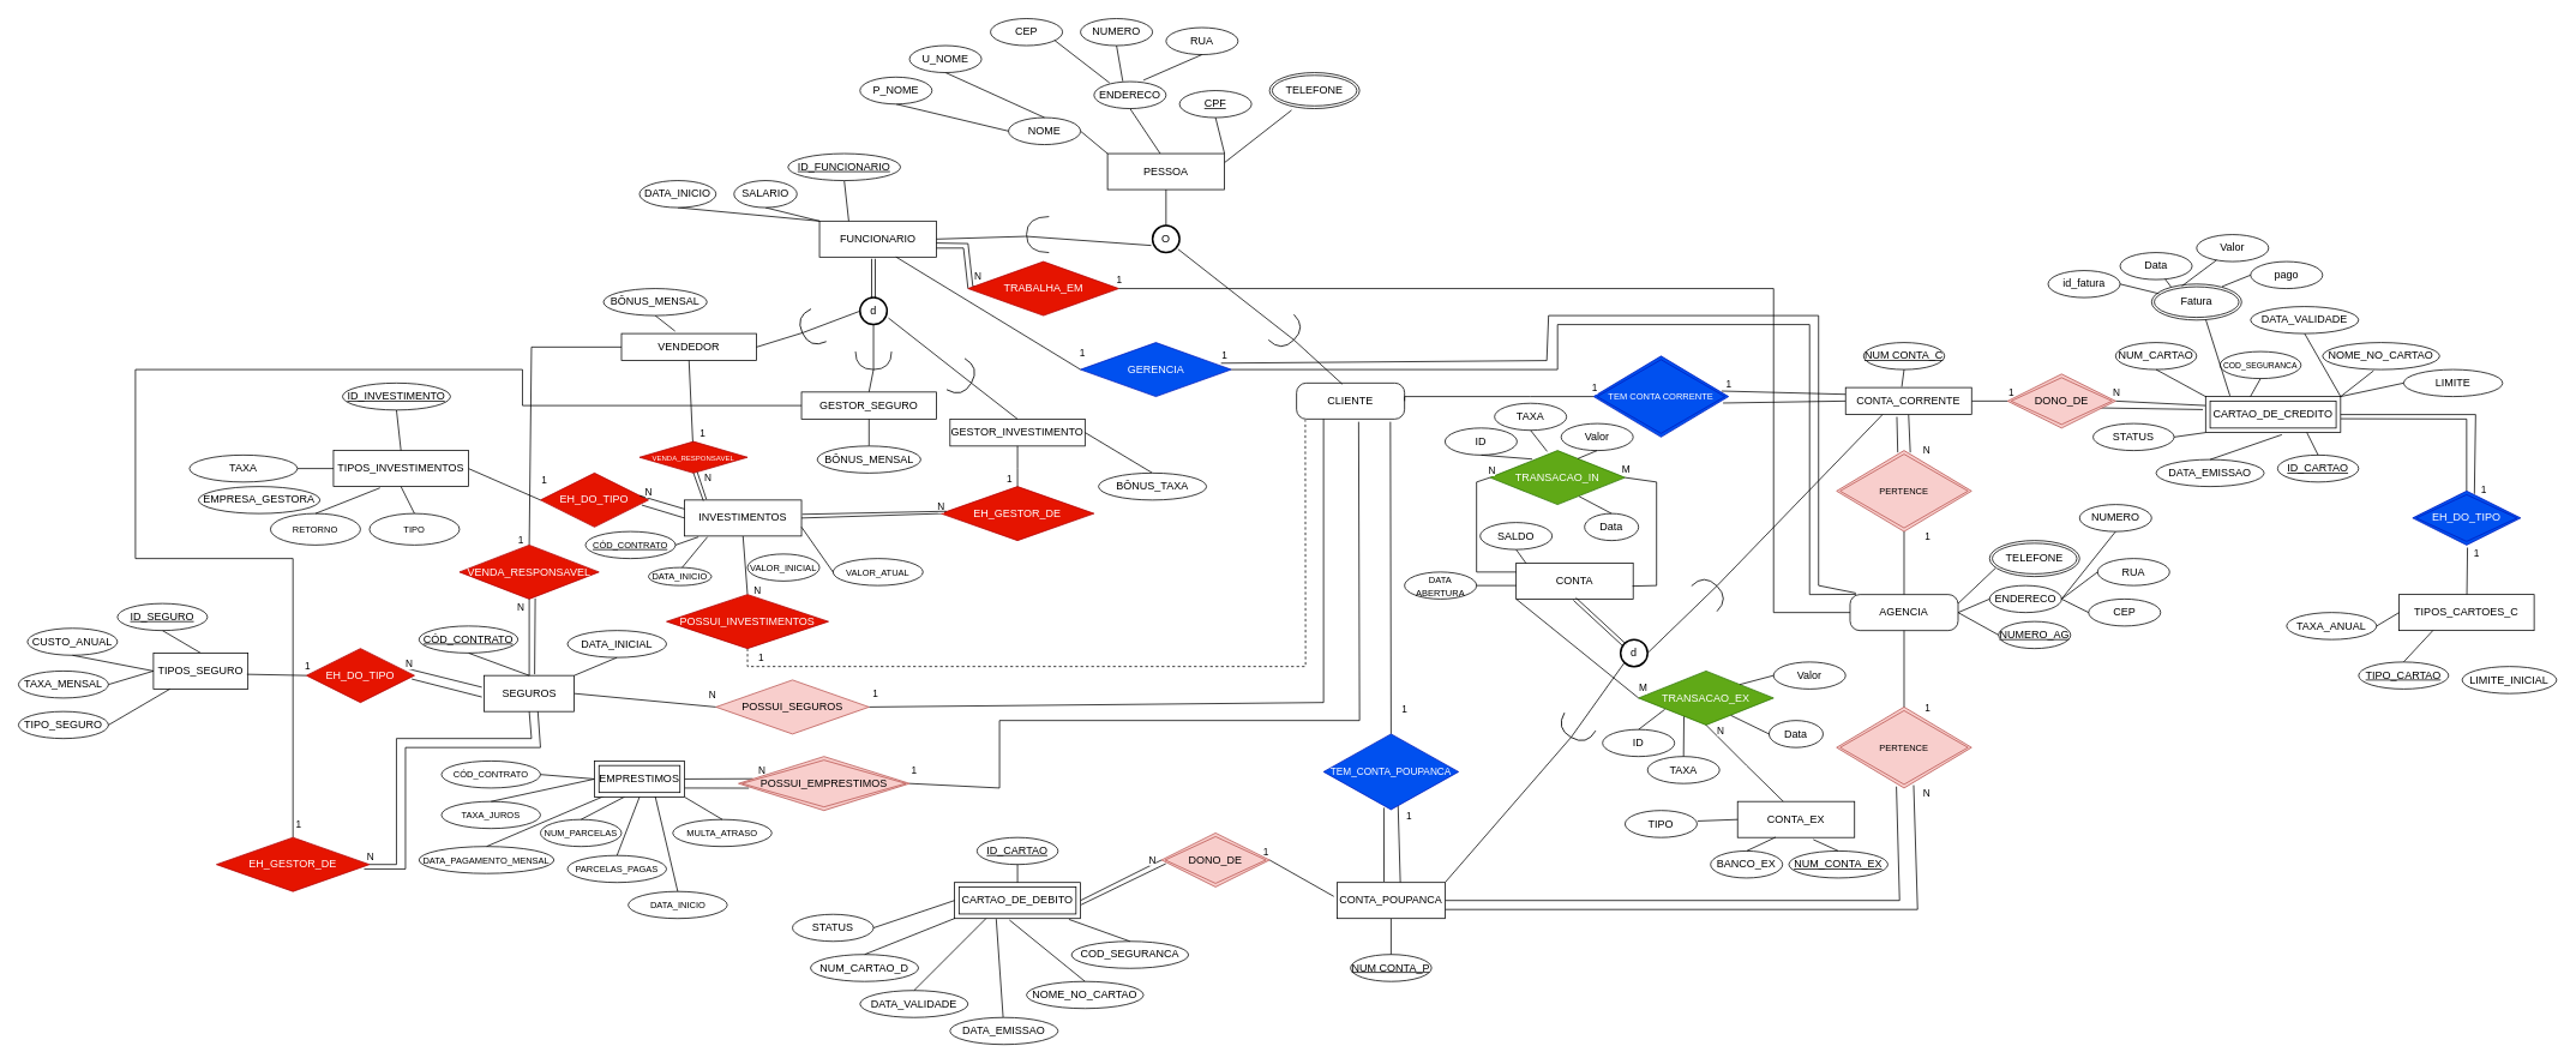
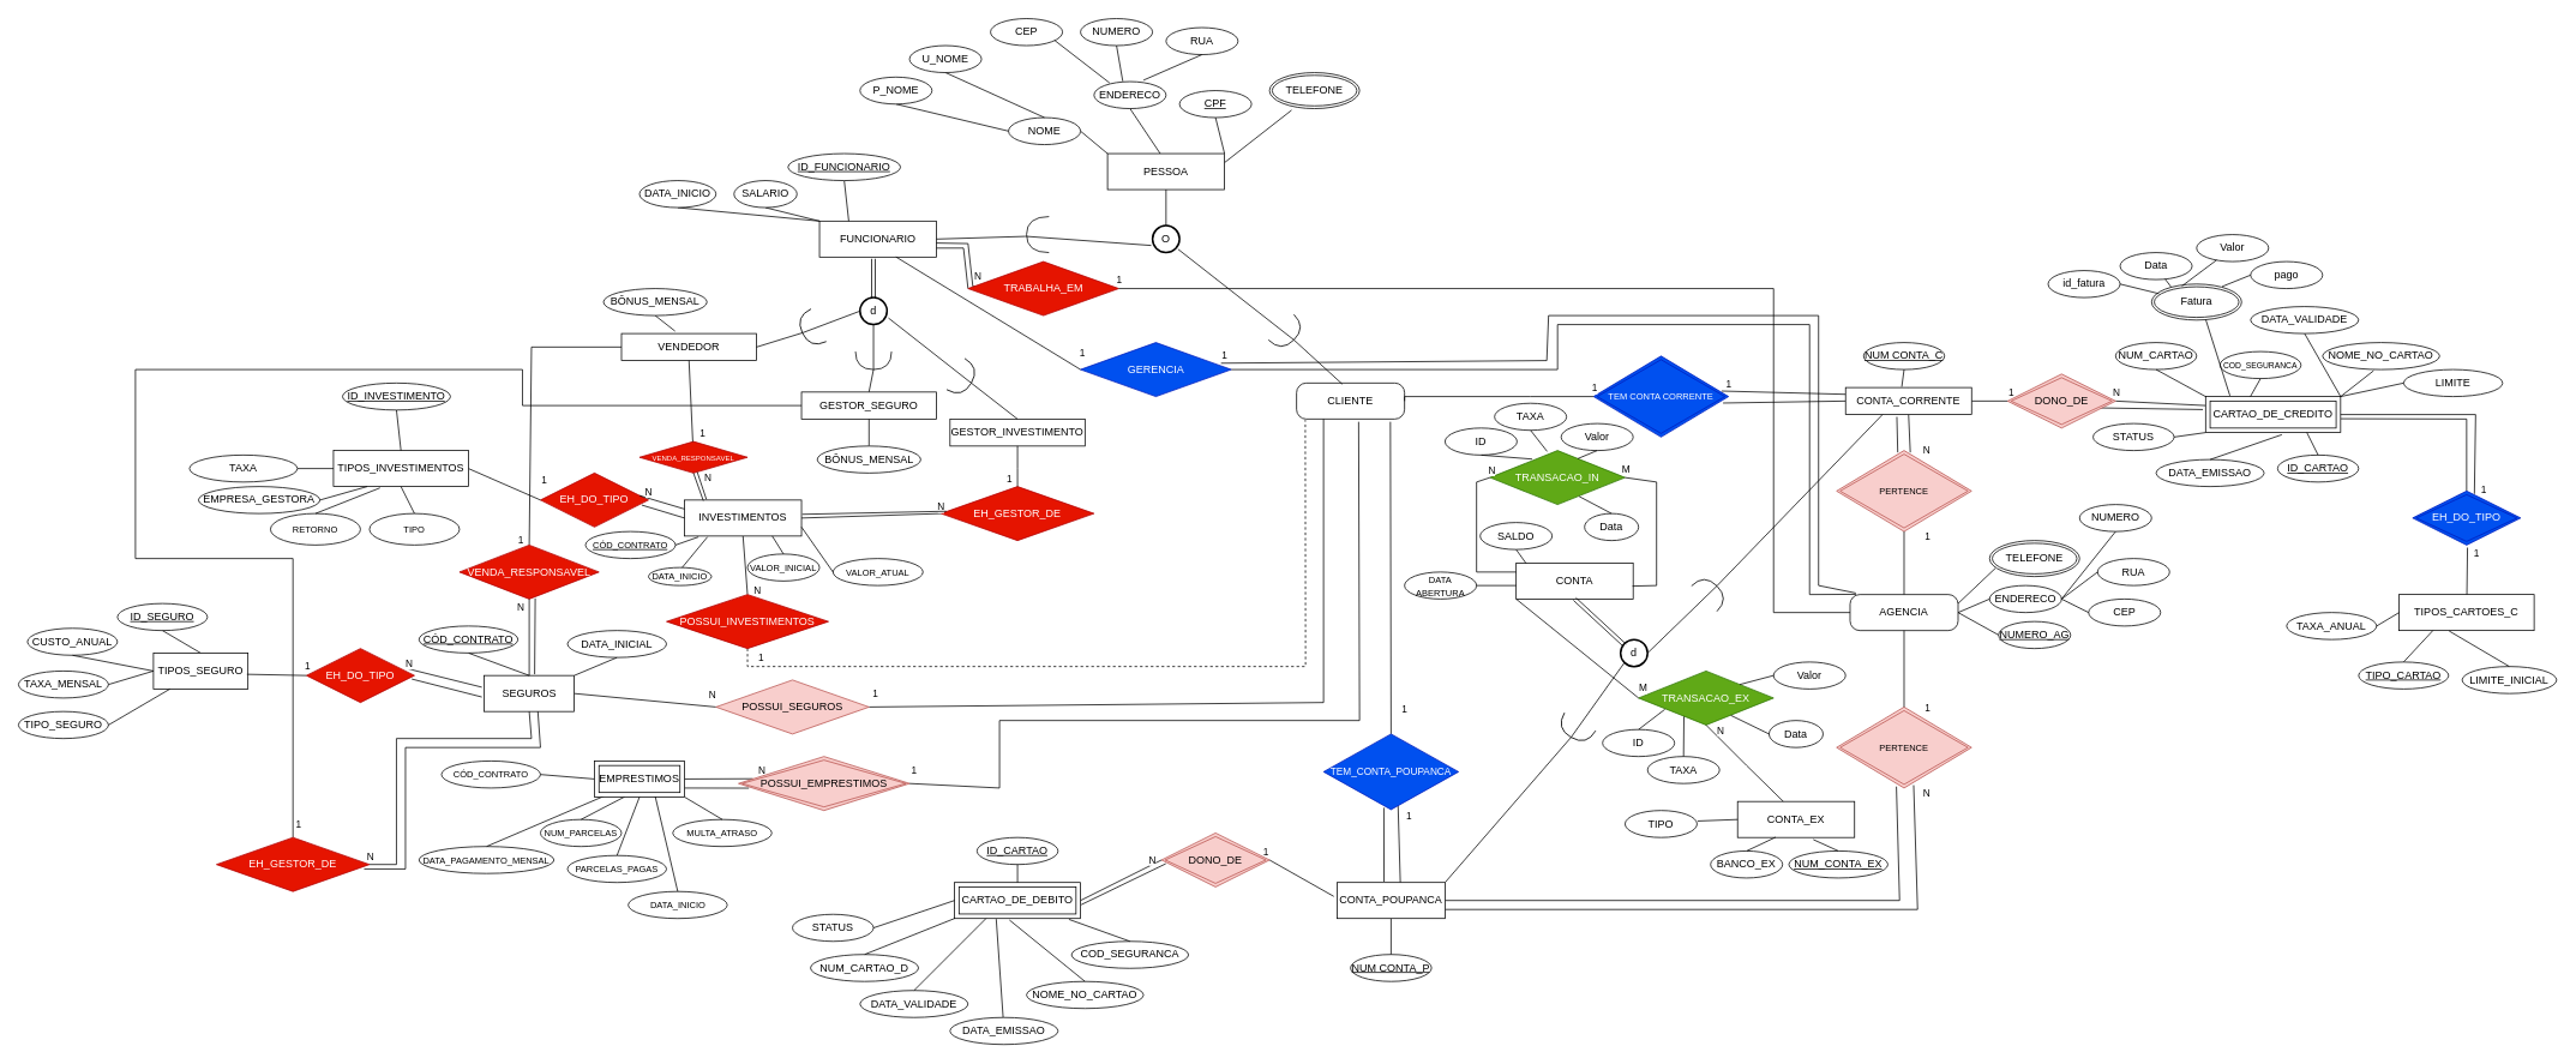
- <mxCell id="222" value="" style="endArrow=none;html=1;rounded=0;entryX=1;entryY=0.5;entryDx=0;entryDy=0;exitX=0.5;exitY=0;exitDx=0;exitDy=0;" parent="1" source="223" target="192" edge="1"><mxGeometry width="50" height="50" relative="1" as="geometry"><mxPoint x="1070" y="500" as="sourcePoint" /><mxPoint x="1060" y="505" as="targetPoint" /></mxGeometry></mxCell>
- <mxCell id="223" value="BÔNUS_TAXA" style="ellipse;whiteSpace=wrap;html=1;" parent="1" vertex="1"><mxGeometry x="1220" y="525" width="120" height="30" as="geometry" /></mxCell>
+ <mxCell id="140" value="" style="endArrow=none;html=1;rounded=0;entryX=0.25;entryY=1;entryDx=0;entryDy=0;exitX=1;exitY=0.5;exitDx=0;exitDy=0;" parent="1" source="141" target="135" edge="1"><mxGeometry width="50" height="50" relative="1" as="geometry"><mxPoint x="405" y="565" as="sourcePoint" /><mxPoint x="560" y="570" as="targetPoint" /></mxGeometry></mxCell>
+ <mxCell id="189" value="" style="endArrow=none;html=1;rounded=0;fontFamily=Helvetica;fontSize=12;fontColor=default;entryX=0.5;entryY=0;entryDx=0;entryDy=0;exitX=0.75;exitY=1;exitDx=0;exitDy=0;" parent="1" source="103" target="188" edge="1"><mxGeometry width="50" height="50" relative="1" as="geometry"><mxPoint x="873.2" y="560" as="sourcePoint" /><mxPoint x="1095" y="598.68" as="targetPoint" /></mxGeometry></mxCell>
+ <mxCell id="167" value="" style="endArrow=none;html=1;rounded=0;fontFamily=Helvetica;fontSize=12;fontColor=default;entryX=0.5;entryY=0;entryDx=0;entryDy=0;exitX=0.37;exitY=1.012;exitDx=0;exitDy=0;exitPerimeter=0;" parent="1" source="161" target="166" edge="1"><mxGeometry width="50" height="50" relative="1" as="geometry"><mxPoint x="2803" y="710" as="sourcePoint" /><mxPoint x="2740" y="781.66" as="targetPoint" /></mxGeometry></mxCell>
- <mxCell id="107" value="" style="endArrow=none;html=1;rounded=0;fontFamily=Helvetica;fontSize=12;fontColor=default;exitX=0.5;exitY=0;exitDx=0;exitDy=0;entryX=0;entryY=0.5;entryDx=0;entryDy=0;" parent="1" source="106" target="284" edge="1"><mxGeometry width="50" height="50" relative="1" as="geometry"><mxPoint x="13" y="662.5" as="sourcePoint" /><mxPoint x="640" y="865" as="targetPoint" /></mxGeometry></mxCell>
- <mxCell id="106" value="&lt;span style=&quot;font-size: 10px;&quot;&gt;TAXA_JUROS&lt;/span&gt;" style="ellipse;whiteSpace=wrap;html=1;" parent="1" vertex="1"><mxGeometry x="490" y="890" width="110" height="30" as="geometry" /></mxCell>
